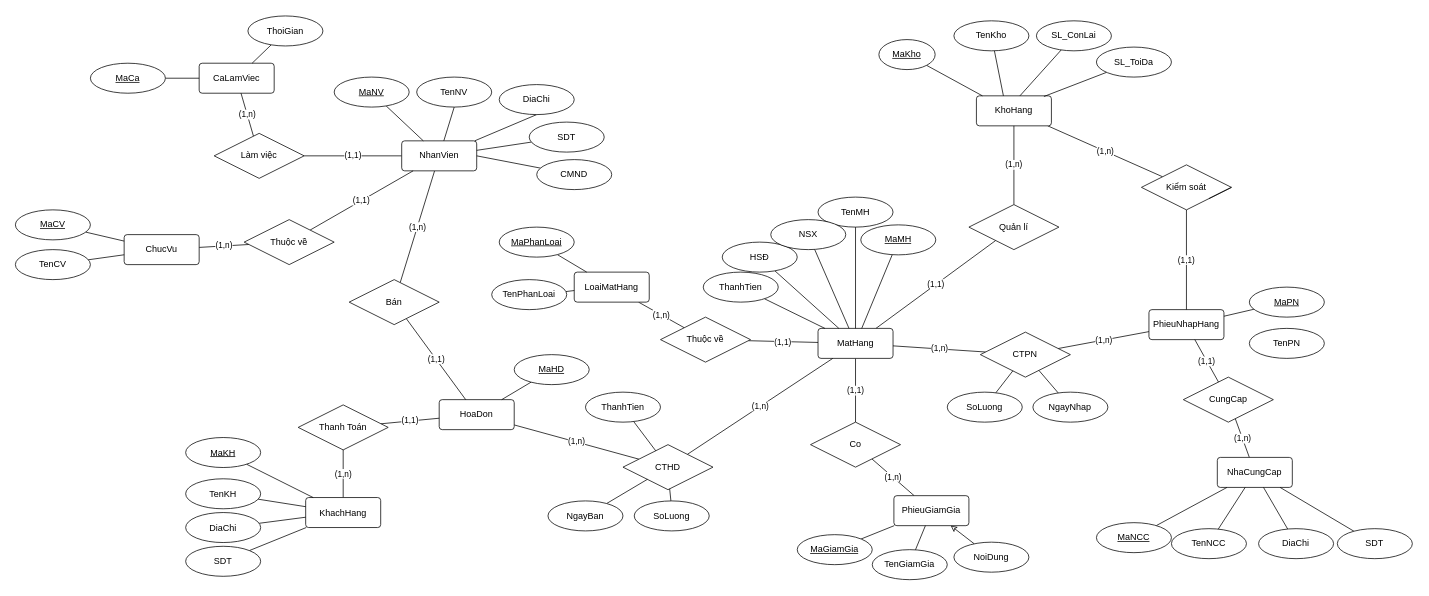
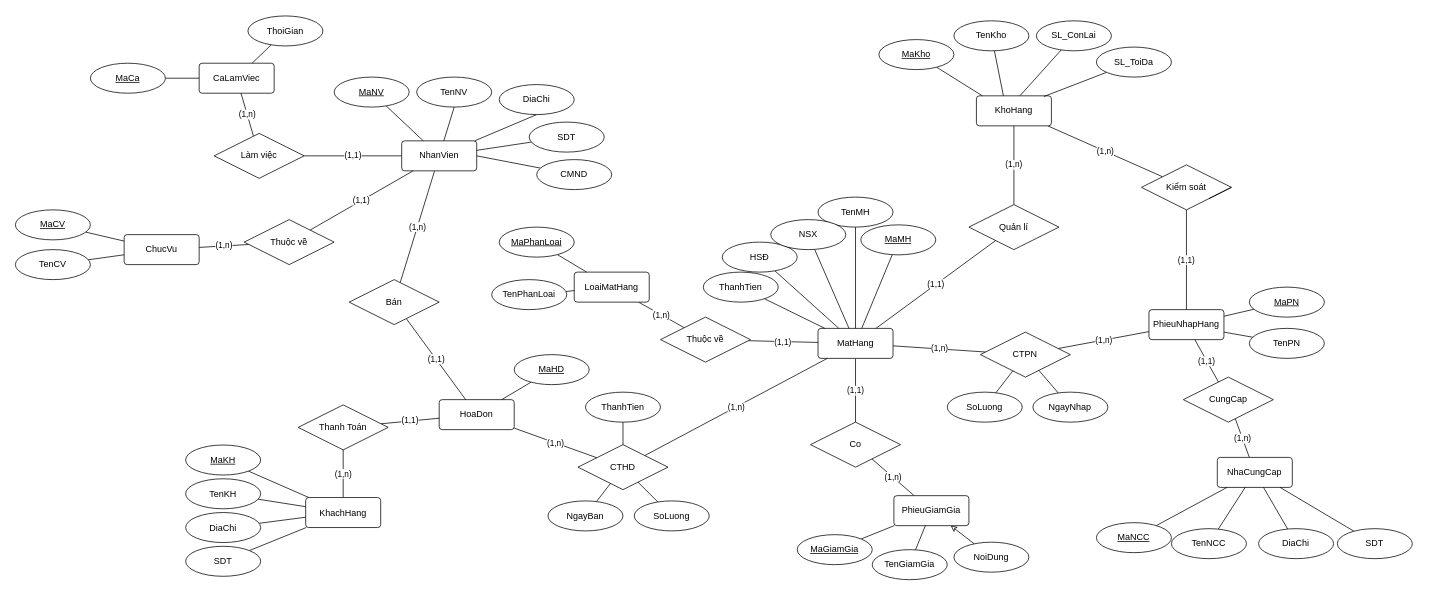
- <mxCell id="73" value="MaKho" style="ellipse;whiteSpace=wrap;html=1;align=center;fontStyle=4" parent="1" vertex="1"><mxGeometry x="1171.15" y="52" width="75" height="40" as="geometry" /></mxCell>
+ <mxCell id="73" value="MaKho" style="ellipse;whiteSpace=wrap;html=1;align=center;fontStyle=4" parent="1" vertex="1"><mxGeometry x="1171.15" y="52" width="100" height="40" as="geometry" /></mxCell>
+ <mxCell id="100" style="edgeStyle=none;rounded=0;orthogonalLoop=1;jettySize=auto;html=1;entryX=1;entryY=0.75;entryDx=0;entryDy=0;endArrow=none;endFill=0;" parent="1" source="101" target="24" edge="1"><mxGeometry relative="1" as="geometry" /></mxCell>
- <mxCell id="55" value="MaKH" style="ellipse;whiteSpace=wrap;html=1;align=center;fontStyle=4" parent="1" vertex="1"><mxGeometry x="247" y="582.5" width="100" height="40" as="geometry" /></mxCell>
+ <mxCell id="55" value="MaKH" style="ellipse;whiteSpace=wrap;html=1;align=center;fontStyle=4" parent="1" vertex="1"><mxGeometry x="247" y="592.5" width="100" height="40" as="geometry" /></mxCell>
- <mxCell id="21" value="CTHD" style="shape=rhombus;perimeter=rhombusPerimeter;whiteSpace=wrap;html=1;align=center;" parent="1" vertex="1"><mxGeometry x="830" y="592" width="120" height="60" as="geometry" /></mxCell>
+ <mxCell id="21" value="CTHD" style="shape=rhombus;perimeter=rhombusPerimeter;whiteSpace=wrap;html=1;align=center;" parent="1" vertex="1"><mxGeometry x="770" y="592" width="120" height="60" as="geometry" /></mxCell>
